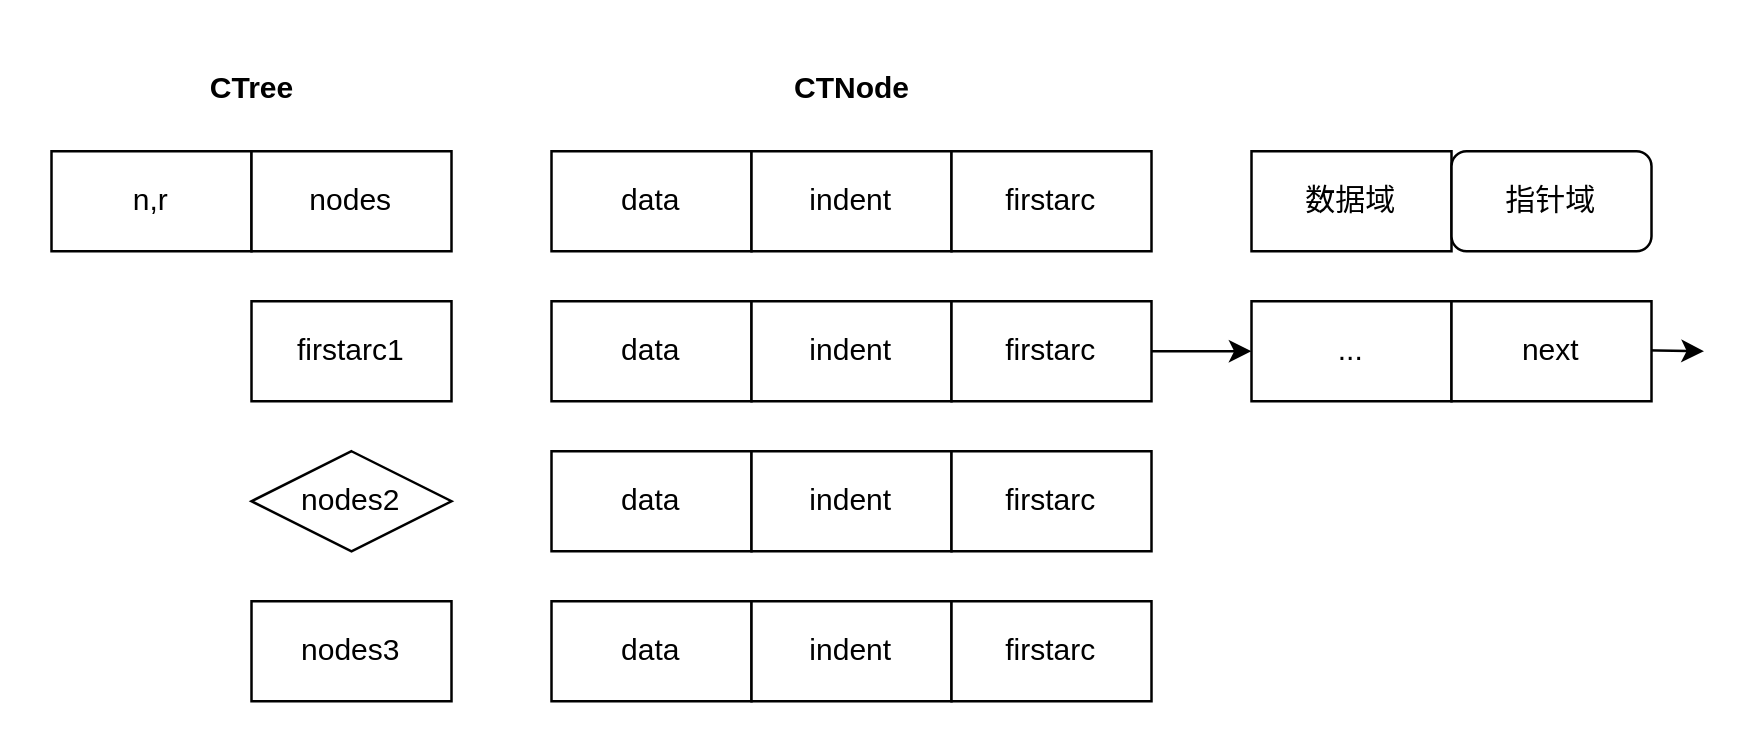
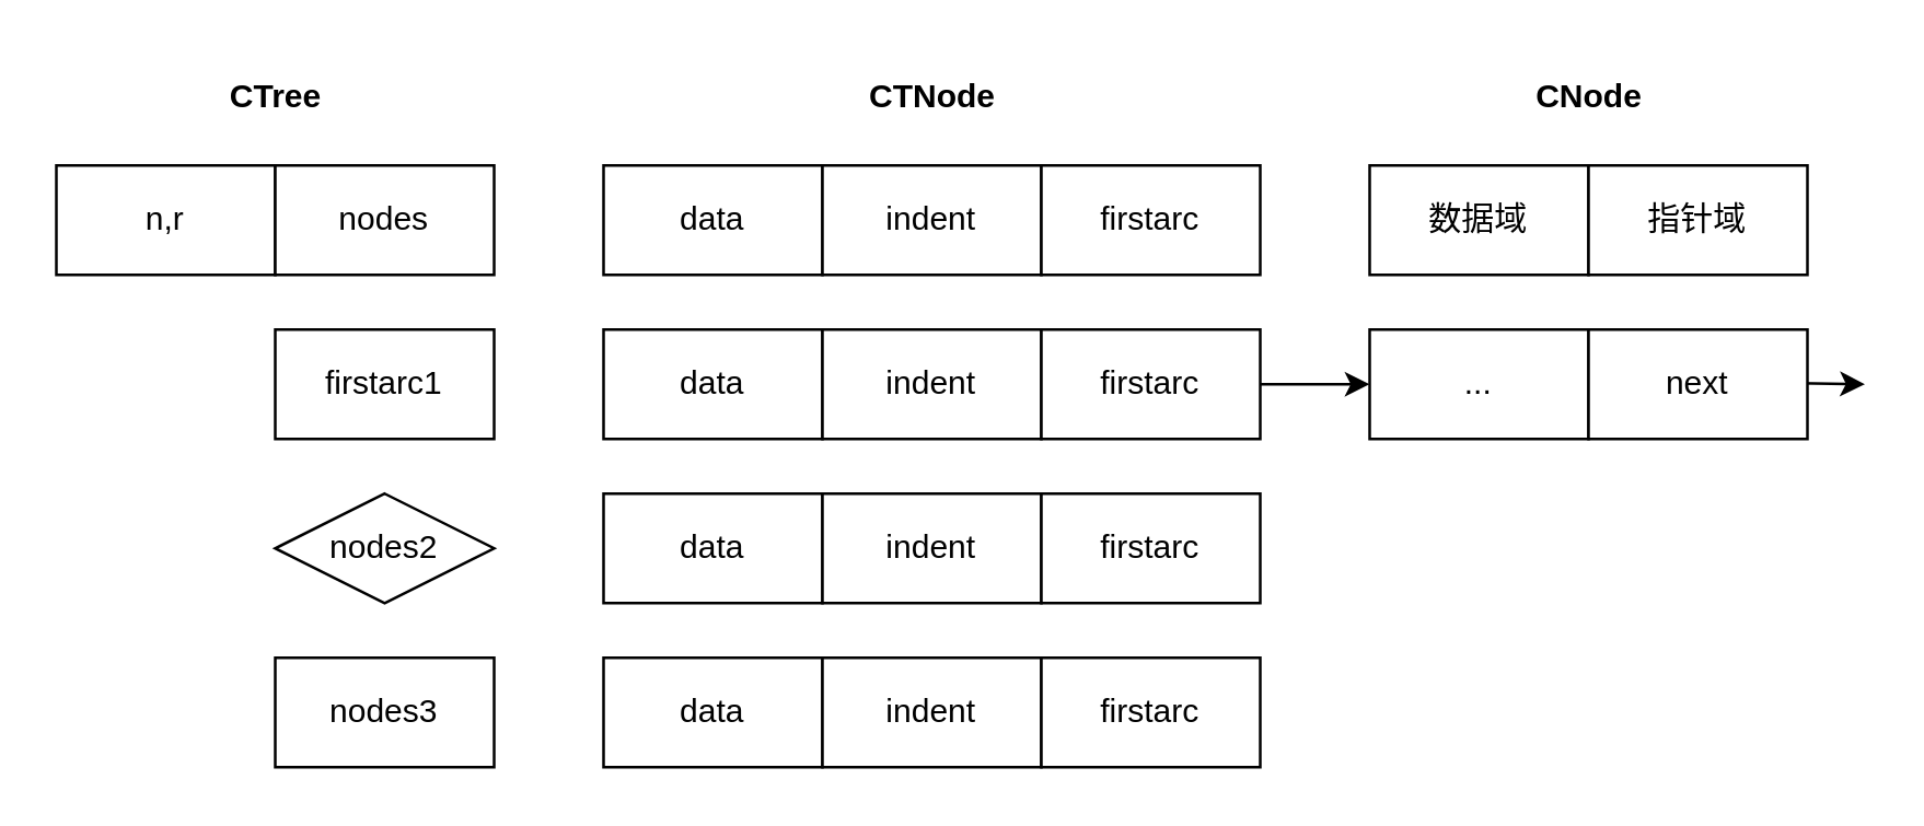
+ <mxCell id="27" value="&lt;b&gt;CNode&lt;/b&gt;" style="text;html=1;align=center;verticalAlign=middle;resizable=0;points=[];autosize=1;strokeColor=none;fillColor=none;" vertex="1" parent="1"><mxGeometry x="550" y="20" width="60" height="30" as="geometry" /></mxCell>
- <mxCell id="26" value="指针域" style="whiteSpace=wrap;html=1;rounded=1;" vertex="1" parent="1"><mxGeometry x="580" y="60" width="80" height="40" as="geometry" /></mxCell>
+ <mxCell id="26" value="指针域" style="rounded=0;whiteSpace=wrap;html=1;" vertex="1" parent="1"><mxGeometry x="580" y="60" width="80" height="40" as="geometry" /></mxCell>
